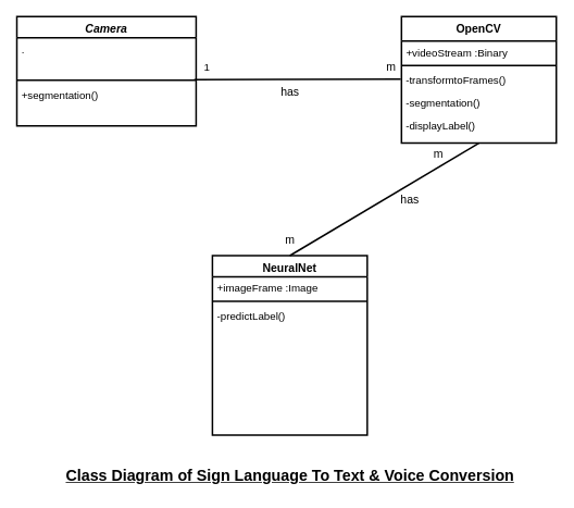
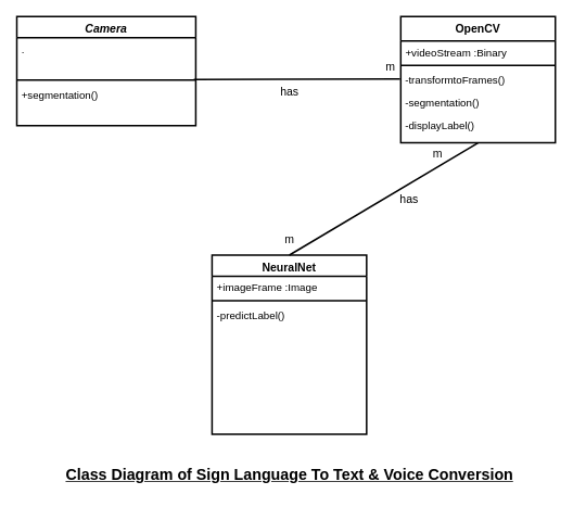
- <mxCell id="17" value="1" style="text;html=1;align=center;verticalAlign=middle;resizable=0;points=[];autosize=1;strokeColor=none;fillColor=none;strokeWidth=2;fontSize=13;" vertex="1" parent="1"><mxGeometry x="240" y="68" width="25" height="28" as="geometry" /></mxCell>
